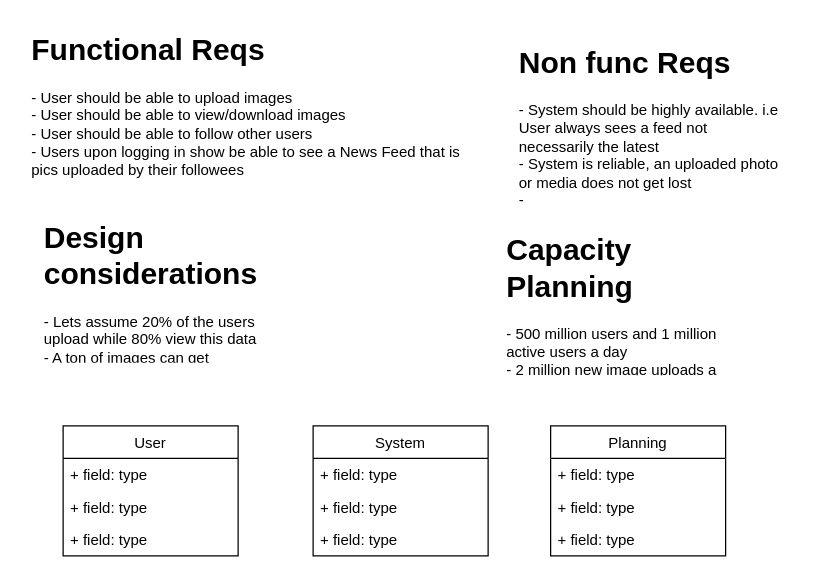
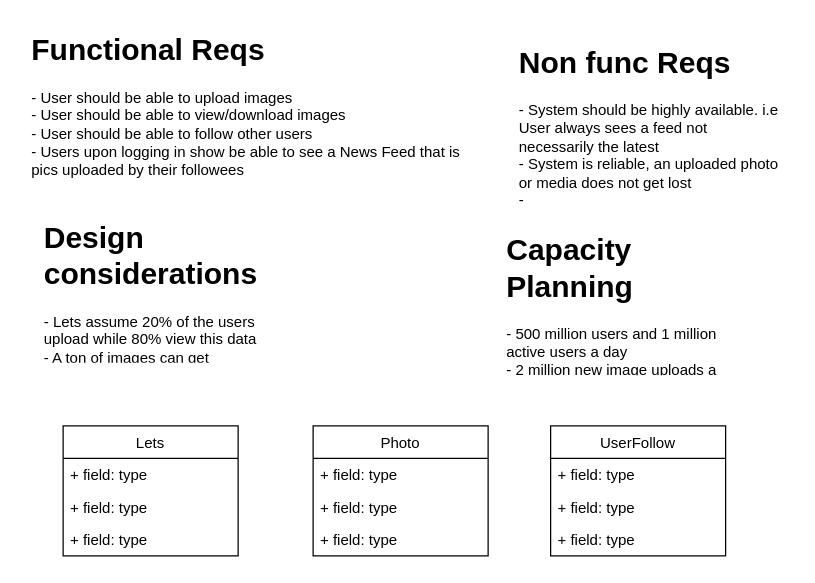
- <mxCell id="6" value="User" style="swimlane;fontStyle=0;childLayout=stackLayout;horizontal=1;startSize=26;fillColor=none;horizontalStack=0;resizeParent=1;resizeParentMax=0;resizeLast=0;collapsible=1;marginBottom=0;" vertex="1" parent="1"><mxGeometry x="50" y="340" width="140" height="104" as="geometry" /></mxCell>
+ <mxCell id="6" value="Lets" style="swimlane;fontStyle=0;childLayout=stackLayout;horizontal=1;startSize=26;fillColor=none;horizontalStack=0;resizeParent=1;resizeParentMax=0;resizeLast=0;collapsible=1;marginBottom=0;" vertex="1" parent="1"><mxGeometry x="50" y="340" width="140" height="104" as="geometry" /></mxCell>
- <mxCell id="10" value="System" style="swimlane;fontStyle=0;childLayout=stackLayout;horizontal=1;startSize=26;fillColor=none;horizontalStack=0;resizeParent=1;resizeParentMax=0;resizeLast=0;collapsible=1;marginBottom=0;" vertex="1" parent="1"><mxGeometry x="250" y="340" width="140" height="104" as="geometry" /></mxCell>
+ <mxCell id="10" value="Photo" style="swimlane;fontStyle=0;childLayout=stackLayout;horizontal=1;startSize=26;fillColor=none;horizontalStack=0;resizeParent=1;resizeParentMax=0;resizeLast=0;collapsible=1;marginBottom=0;" vertex="1" parent="1"><mxGeometry x="250" y="340" width="140" height="104" as="geometry" /></mxCell>
- <mxCell id="14" value="Planning" style="swimlane;fontStyle=0;childLayout=stackLayout;horizontal=1;startSize=26;fillColor=none;horizontalStack=0;resizeParent=1;resizeParentMax=0;resizeLast=0;collapsible=1;marginBottom=0;" vertex="1" parent="1"><mxGeometry x="440" y="340" width="140" height="104" as="geometry" /></mxCell>
+ <mxCell id="14" value="UserFollow" style="swimlane;fontStyle=0;childLayout=stackLayout;horizontal=1;startSize=26;fillColor=none;horizontalStack=0;resizeParent=1;resizeParentMax=0;resizeLast=0;collapsible=1;marginBottom=0;" vertex="1" parent="1"><mxGeometry x="440" y="340" width="140" height="104" as="geometry" /></mxCell>
